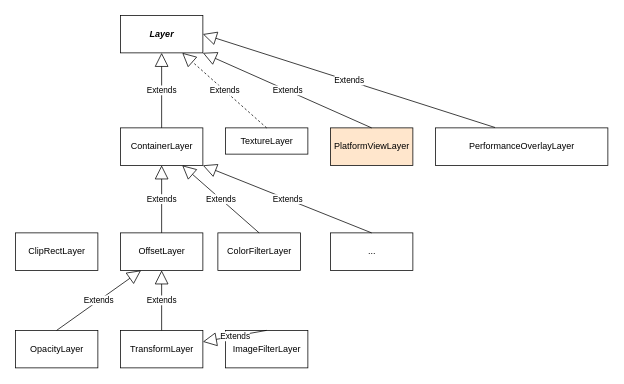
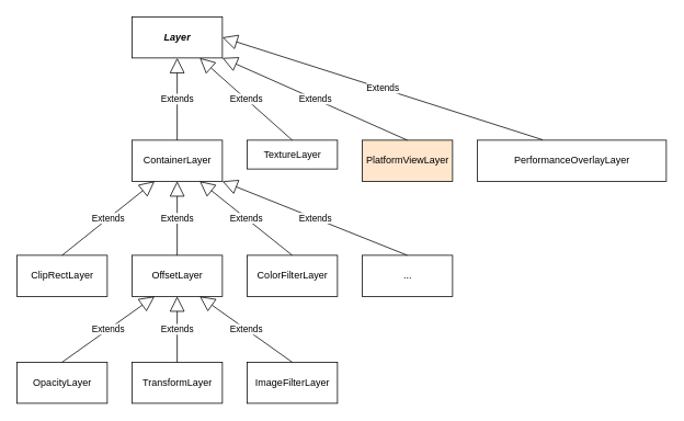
- <mxCell id="8" value="Extends" style="endArrow=block;endSize=16;endFill=0;html=1;rounded=0;entryX=0.75;entryY=1;entryDx=0;entryDy=0;exitX=0.5;exitY=0;exitDx=0;exitDy=0;dashed=1;" edge="1" parent="1" source="5" target="2"><mxGeometry width="160" relative="1" as="geometry"><mxPoint x="260" y="180" as="sourcePoint" /><mxPoint x="420" y="180" as="targetPoint" /></mxGeometry></mxCell>
+ <mxCell id="8" value="Extends" style="endArrow=block;endSize=16;endFill=0;html=1;rounded=0;entryX=0.75;entryY=1;entryDx=0;entryDy=0;exitX=0.5;exitY=0;exitDx=0;exitDy=0;" edge="1" parent="1" source="5" target="2"><mxGeometry width="160" relative="1" as="geometry"><mxPoint x="260" y="180" as="sourcePoint" /><mxPoint x="420" y="180" as="targetPoint" /></mxGeometry></mxCell>
+ <mxCell id="14" value="Extends" style="endArrow=block;endSize=16;endFill=0;html=1;rounded=0;exitX=0.5;exitY=0;exitDx=0;exitDy=0;entryX=0.25;entryY=1;entryDx=0;entryDy=0;" edge="1" parent="1" source="13" target="3"><mxGeometry width="160" relative="1" as="geometry"><mxPoint x="250" y="180" as="sourcePoint" /><mxPoint x="410" y="180" as="targetPoint" /></mxGeometry></mxCell>
- <mxCell id="15" value="ColorFilterLayer" style="html=1;" vertex="1" parent="1"><mxGeometry x="290" y="310" width="110" height="50" as="geometry" /></mxCell>
+ <mxCell id="15" value="ColorFilterLayer" style="html=1;" vertex="1" parent="1"><mxGeometry x="300" y="310" width="110" height="50" as="geometry" /></mxCell>
- <mxCell id="24" value="Extends" style="endArrow=block;endSize=16;endFill=0;html=1;rounded=0;exitX=0.5;exitY=0;exitDx=0;exitDy=0;" edge="1" parent="1" source="23" target="19"><mxGeometry width="160" relative="1" as="geometry"><mxPoint x="210" y="250" as="sourcePoint" /><mxPoint x="370" y="250" as="targetPoint" /></mxGeometry></mxCell>
+ <mxCell id="24" value="Extends" style="endArrow=block;endSize=16;endFill=0;html=1;rounded=0;entryX=0.75;entryY=1;entryDx=0;entryDy=0;exitX=0.5;exitY=0;exitDx=0;exitDy=0;" edge="1" parent="1" source="23" target="11"><mxGeometry width="160" relative="1" as="geometry"><mxPoint x="210" y="250" as="sourcePoint" /><mxPoint x="370" y="250" as="targetPoint" /></mxGeometry></mxCell>
